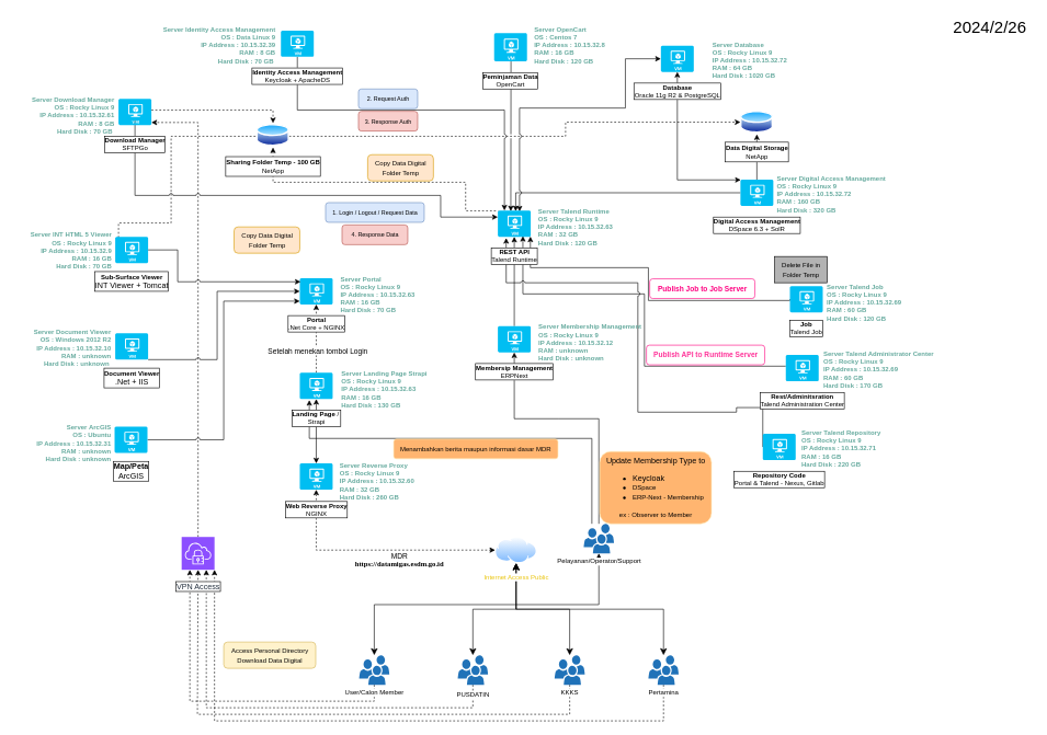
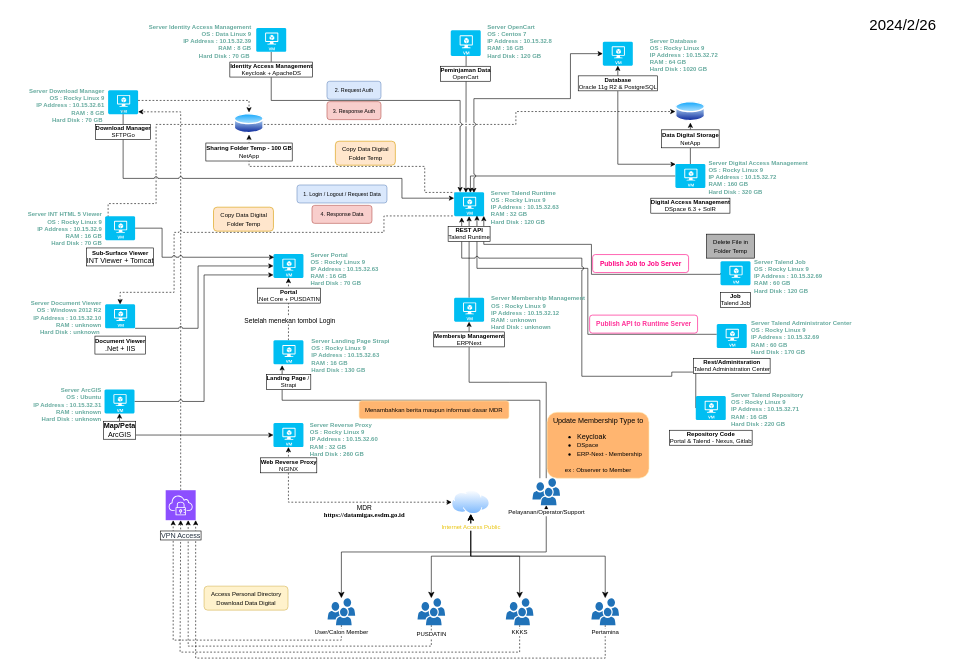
+ <mxCell id="12" style="edgeStyle=orthogonalEdgeStyle;rounded=0;orthogonalLoop=1;jettySize=auto;html=1;entryX=0.01;entryY=0.99;entryDx=0;entryDy=0;entryPerimeter=0;endArrow=none;endFill=0;startArrow=classic;startFill=1;dashed=1;jumpStyle=arc;exitX=0.5;exitY=0;exitDx=0;exitDy=0;exitPerimeter=0;" edge="1" parent="1" source="89" target="48"><mxGeometry relative="1" as="geometry"><Array as="points"><mxPoint x="199" y="487" /><mxPoint x="289" y="487" /><mxPoint x="289" y="387" /><mxPoint x="639" y="387" /><mxPoint x="639" y="360" /></Array></mxGeometry></mxCell>
- <mxCell id="39" value="&lt;b&gt;Portal&lt;/b&gt;&lt;br style=&quot;font-size: 10px;&quot;&gt;.Net Core + NGINX" style="verticalLabelPosition=bottom;verticalAlign=top;align=center;strokeColor=none;fillColor=#00BEF2;shape=mxgraph.azure.virtual_machine;labelBackgroundColor=default;html=1;spacingTop=10;fontSize=10;labelBorderColor=default;" vertex="1" parent="38"><mxGeometry y="10" width="50" height="40" as="geometry" /></mxCell>
+ <mxCell id="39" value="&lt;b&gt;Portal&lt;/b&gt;&lt;br style=&quot;font-size: 10px;&quot;&gt;.Net Core + PUSDATIN" style="verticalLabelPosition=bottom;verticalAlign=top;align=center;strokeColor=none;fillColor=#00BEF2;shape=mxgraph.azure.virtual_machine;labelBackgroundColor=default;html=1;spacingTop=10;fontSize=10;labelBorderColor=default;" vertex="1" parent="38"><mxGeometry y="10" width="50" height="40" as="geometry" /></mxCell>
- <mxCell id="32" value="" style="edgeStyle=orthogonalEdgeStyle;rounded=0;orthogonalLoop=1;jettySize=auto;html=1;startArrow=classic;startFill=1;endArrow=classic;endFill=1;entryX=0.5;entryY=1;entryDx=0;entryDy=0;entryPerimeter=0;" edge="1" parent="1" source="45" target="42"><mxGeometry relative="1" as="geometry" /></mxCell>
+ <mxCell id="32" value="" style="edgeStyle=orthogonalEdgeStyle;rounded=0;orthogonalLoop=1;jettySize=auto;html=1;startArrow=classic;startFill=1;endArrow=classic;endFill=1;" edge="1" parent="1" source="45" target="92"><mxGeometry relative="1" as="geometry" /></mxCell>
